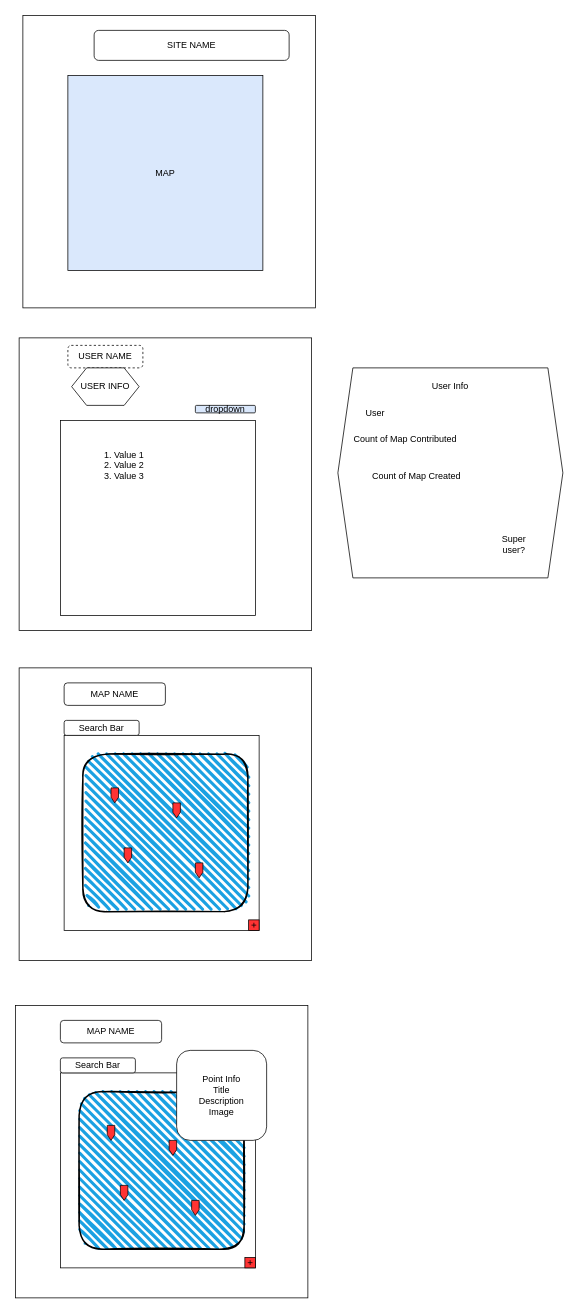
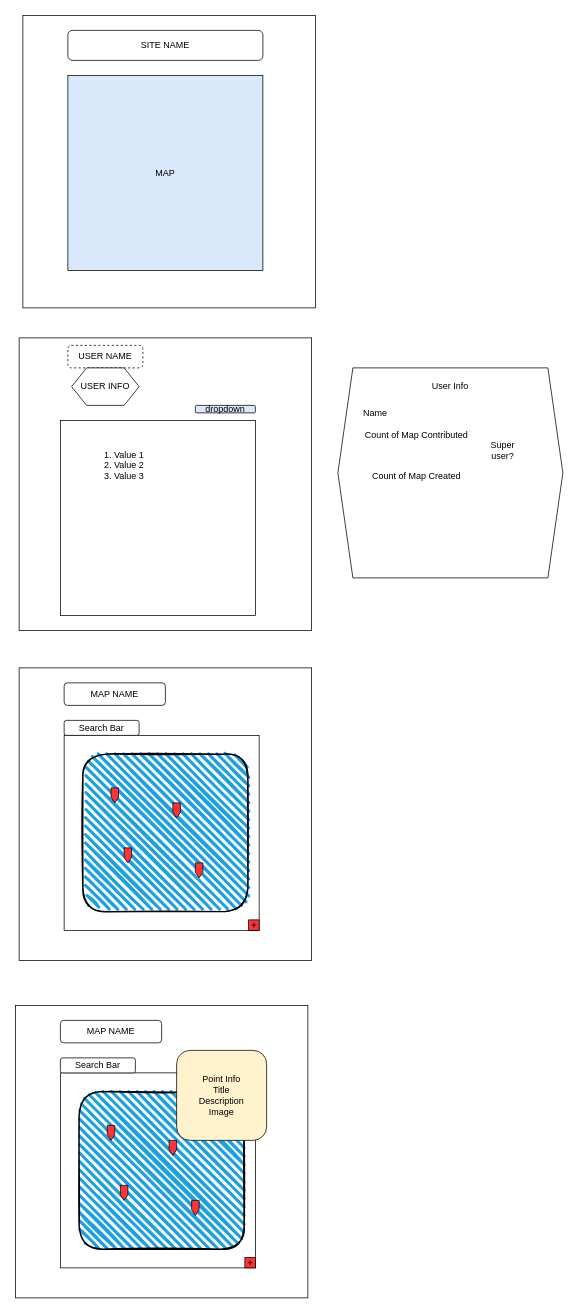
- <mxCell id="4" value="SITE NAME" style="rounded=1;whiteSpace=wrap;html=1;" parent="1" vertex="1"><mxGeometry x="125" y="40" width="260" height="40" as="geometry" /></mxCell>
+ <mxCell id="4" value="SITE NAME" style="rounded=1;whiteSpace=wrap;html=1;" parent="1" vertex="1"><mxGeometry x="90" y="40" width="260" height="40" as="geometry" /></mxCell>
- <mxCell id="34" value="User" style="text;html=1;strokeColor=none;fillColor=none;align=center;verticalAlign=middle;whiteSpace=wrap;rounded=0;" vertex="1" parent="1"><mxGeometry x="480" y="540" width="40" height="20" as="geometry" /></mxCell>
+ <mxCell id="34" value="Name" style="text;html=1;strokeColor=none;fillColor=none;align=center;verticalAlign=middle;whiteSpace=wrap;rounded=0;" vertex="1" parent="1"><mxGeometry x="480" y="540" width="40" height="20" as="geometry" /></mxCell>
- <mxCell id="35" value="Count of Map Contributed" style="text;html=1;strokeColor=none;fillColor=none;align=center;verticalAlign=middle;whiteSpace=wrap;rounded=0;" vertex="1" parent="1"><mxGeometry x="465" y="575" width="150" height="20" as="geometry" /></mxCell>
+ <mxCell id="35" value="Count of Map Contributed" style="text;html=1;strokeColor=none;fillColor=none;align=center;verticalAlign=middle;whiteSpace=wrap;rounded=0;" vertex="1" parent="1"><mxGeometry x="480" y="570" width="150" height="20" as="geometry" /></mxCell>
- <mxCell id="37" value="Super user?" style="text;html=1;strokeColor=none;fillColor=none;align=center;verticalAlign=middle;whiteSpace=wrap;rounded=0;" vertex="1" parent="1"><mxGeometry x="655" y="715" width="60" height="20" as="geometry" /></mxCell>
+ <mxCell id="37" value="Super user?" style="text;html=1;strokeColor=none;fillColor=none;align=center;verticalAlign=middle;whiteSpace=wrap;rounded=0;" vertex="1" parent="1"><mxGeometry x="640" y="590" width="60" height="20" as="geometry" /></mxCell>
- <mxCell id="31" value="Point Info&lt;br&gt;Title&lt;br&gt;Description&lt;br&gt;Image" style="rounded=1;whiteSpace=wrap;html=1;fillColor=#FFFFFF;" parent="1" vertex="1"><mxGeometry x="235" y="1400" width="120" height="120" as="geometry" /></mxCell>
+ <mxCell id="31" value="Point Info&lt;br&gt;Title&lt;br&gt;Description&lt;br&gt;Image" style="rounded=1;whiteSpace=wrap;html=1;fillColor=#fff2cc;" parent="1" vertex="1"><mxGeometry x="235" y="1400" width="120" height="120" as="geometry" /></mxCell>
